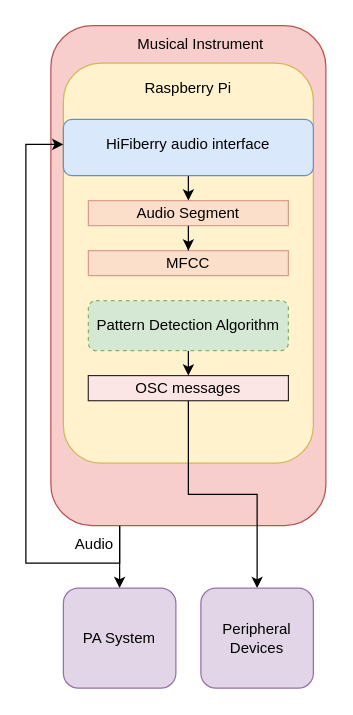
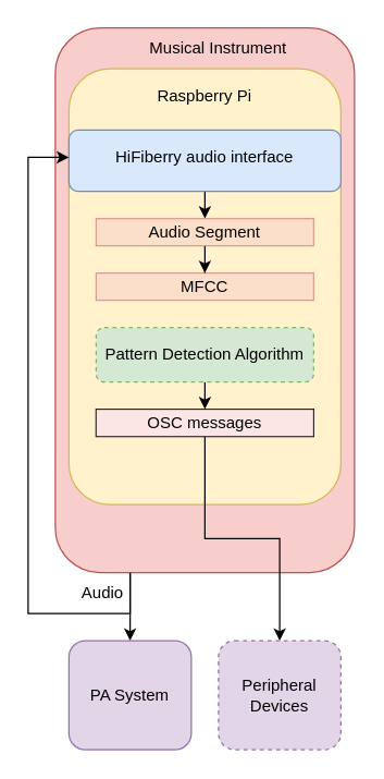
- <mxCell id="21" value="Peripheral Devices" style="rounded=1;whiteSpace=wrap;html=1;fillColor=#e1d5e7;strokeColor=#9673a6;" vertex="1" parent="1"><mxGeometry x="160" y="470" width="90" height="80" as="geometry" /></mxCell>
+ <mxCell id="21" value="Peripheral Devices" style="rounded=1;whiteSpace=wrap;html=1;fillColor=#e1d5e7;strokeColor=#9673a6;dashed=1;" vertex="1" parent="1"><mxGeometry x="160" y="470" width="90" height="80" as="geometry" /></mxCell>
